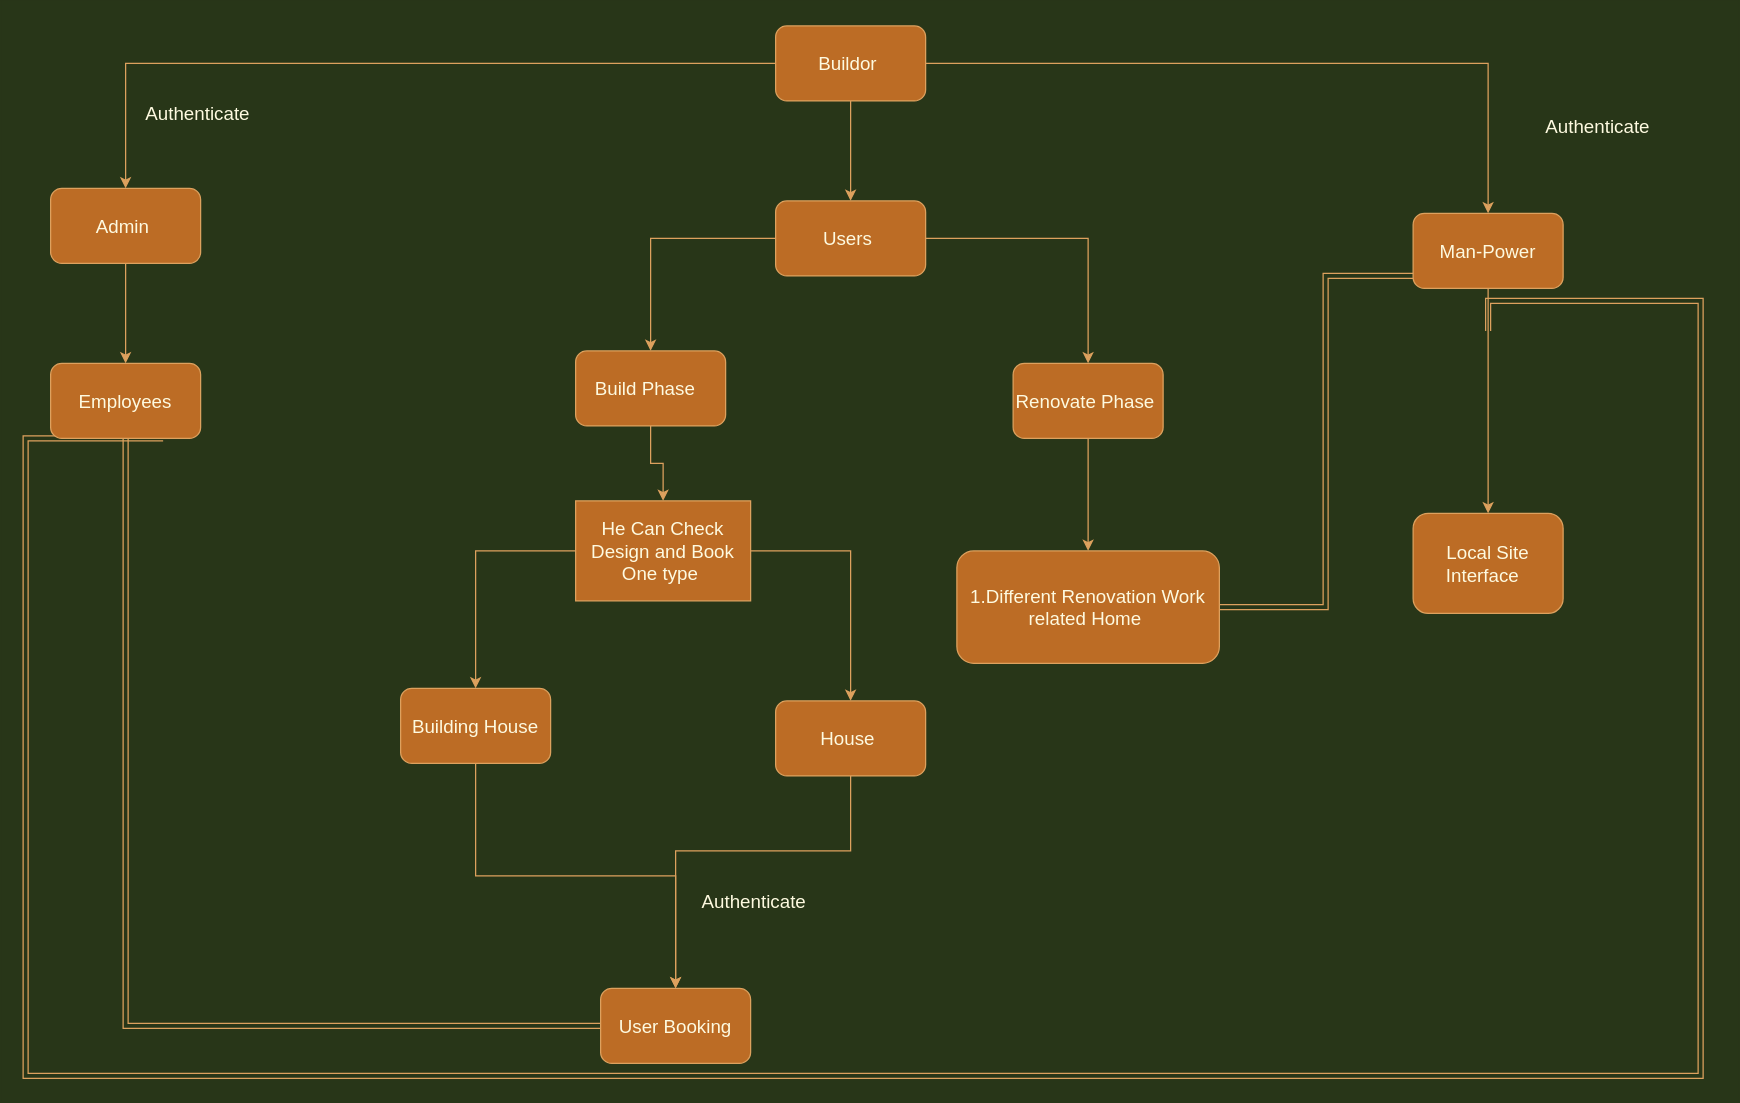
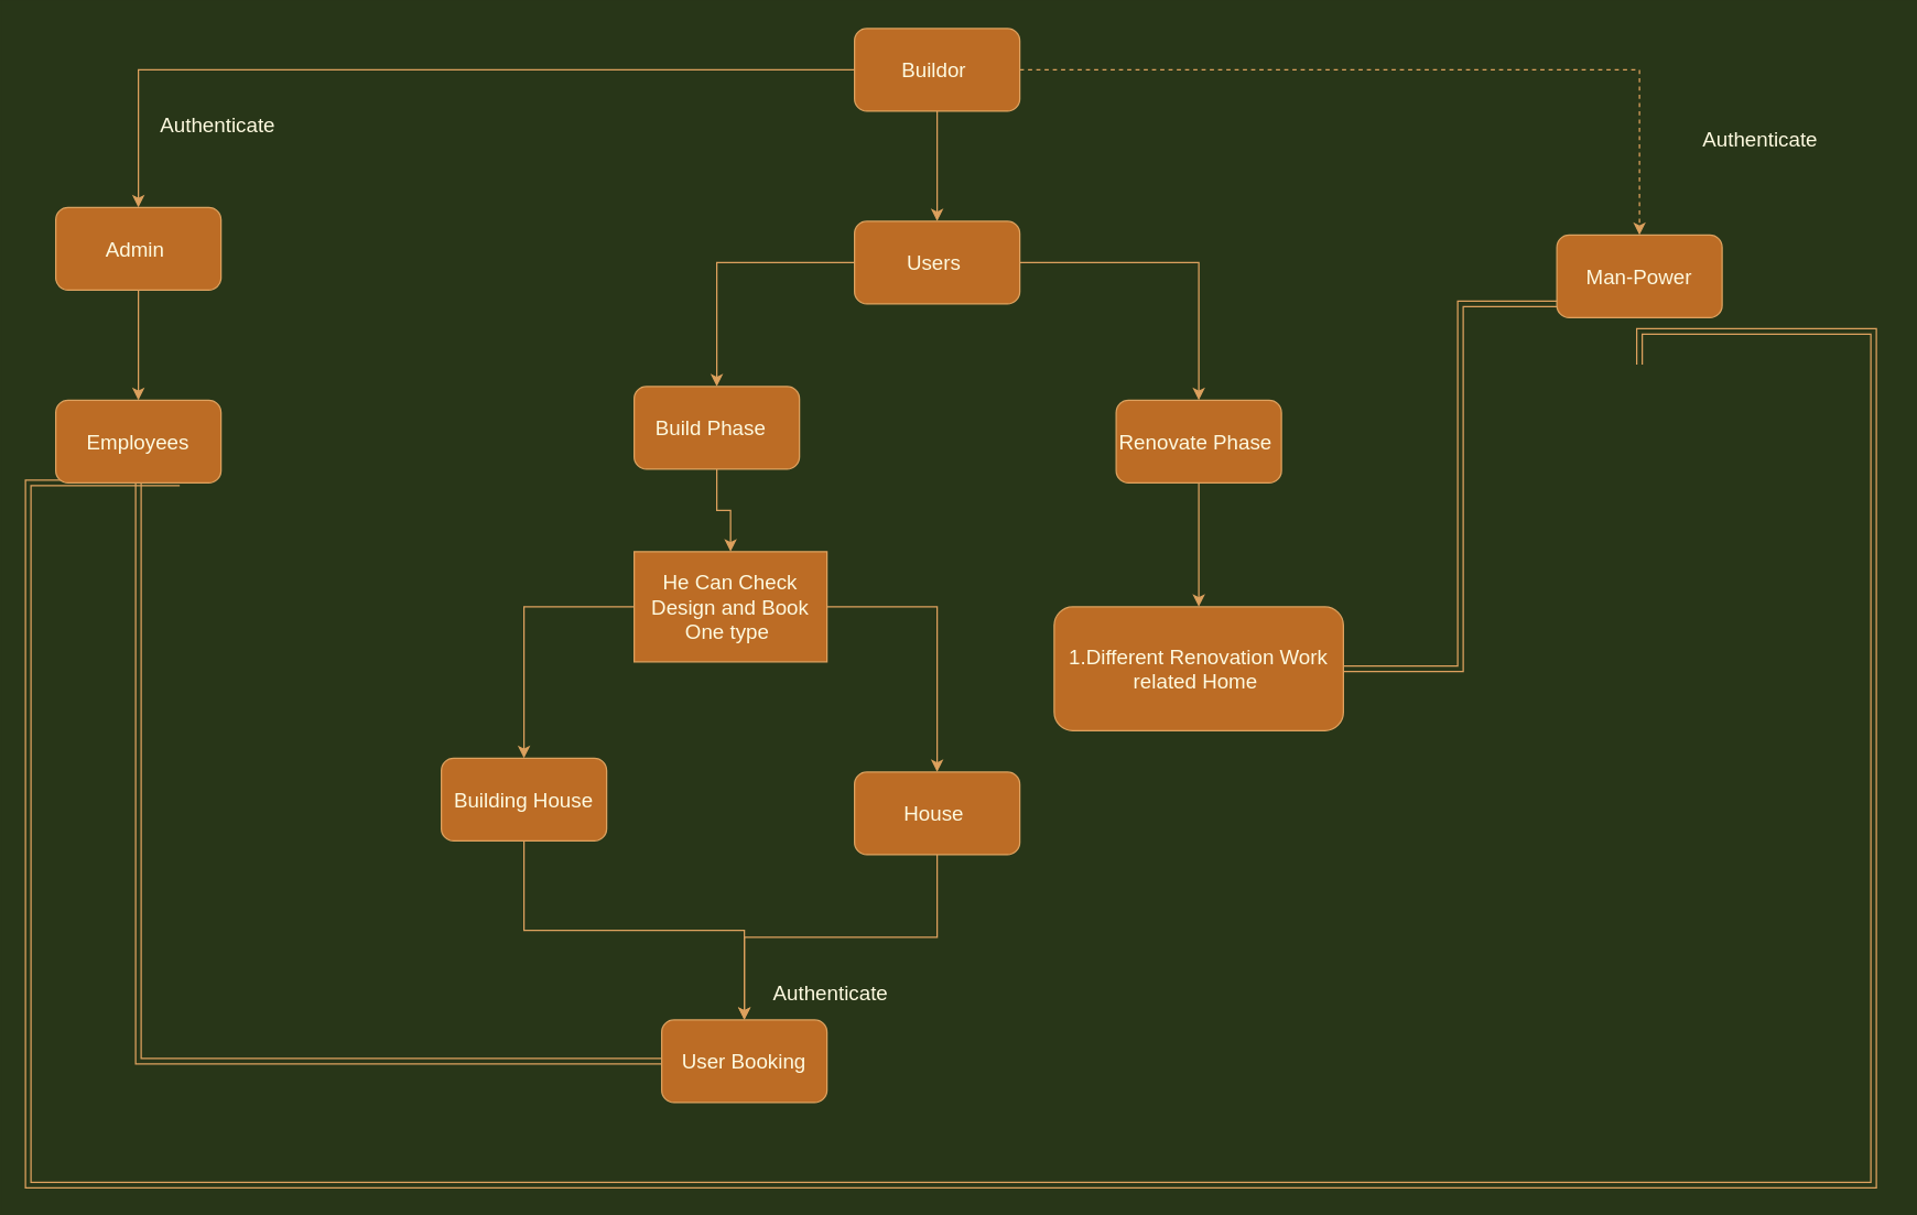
- <mxCell id="3" value="" style="edgeStyle=orthogonalEdgeStyle;rounded=0;orthogonalLoop=1;jettySize=auto;html=1;fontSize=15;labelBackgroundColor=#283618;strokeColor=#DDA15E;fontColor=#FEFAE0;" parent="1" source="5" target="9" edge="1"><mxGeometry relative="1" as="geometry" /></mxCell>
+ <mxCell id="3" value="" style="edgeStyle=orthogonalEdgeStyle;rounded=0;orthogonalLoop=1;jettySize=auto;html=1;fontSize=15;labelBackgroundColor=#283618;strokeColor=#DDA15E;fontColor=#FEFAE0;dashed=1;" parent="1" source="5" target="9" edge="1"><mxGeometry relative="1" as="geometry" /></mxCell>
- <mxCell id="8" value="" style="edgeStyle=orthogonalEdgeStyle;rounded=0;orthogonalLoop=1;jettySize=auto;html=1;fontSize=15;labelBackgroundColor=#283618;strokeColor=#DDA15E;fontColor=#FEFAE0;" parent="1" source="9" target="28" edge="1"><mxGeometry relative="1" as="geometry" /></mxCell>
- <mxCell id="28" value="Local Site Interface&amp;nbsp;&amp;nbsp;" style="whiteSpace=wrap;html=1;fontSize=15;rounded=1;fillColor=#BC6C25;strokeColor=#DDA15E;fontColor=#FEFAE0;" parent="1" vertex="1"><mxGeometry x="1130" y="410" width="120" height="80" as="geometry" /></mxCell>
- <mxCell id="27" value="User Booking" style="whiteSpace=wrap;html=1;fontSize=15;rounded=1;fillColor=#BC6C25;strokeColor=#DDA15E;fontColor=#FEFAE0;" parent="1" vertex="1"><mxGeometry x="480" y="790" width="120" height="60" as="geometry" /></mxCell>
+ <mxCell id="27" value="User Booking" style="whiteSpace=wrap;html=1;fontSize=15;rounded=1;fillColor=#BC6C25;strokeColor=#DDA15E;fontColor=#FEFAE0;" parent="1" vertex="1"><mxGeometry x="480" y="740" width="120" height="60" as="geometry" /></mxCell>
